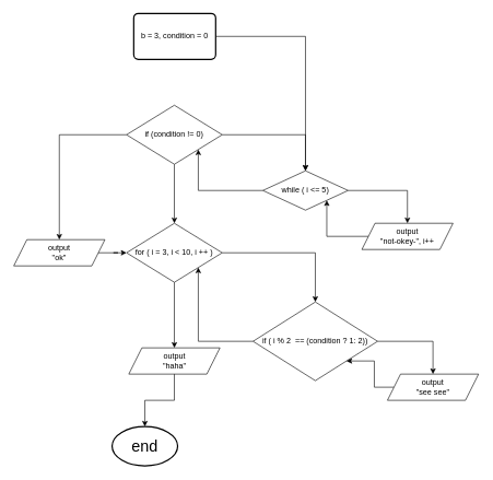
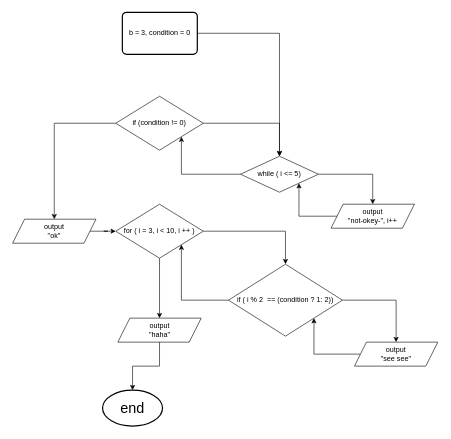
- <mxCell id="7" style="edgeStyle=orthogonalEdgeStyle;rounded=0;orthogonalLoop=1;jettySize=auto;html=1;entryX=0.5;entryY=0;entryDx=0;entryDy=0;" edge="1" parent="1" source="8" target="18"><mxGeometry relative="1" as="geometry" /></mxCell>
- <mxCell id="21" value="if ( i % 2&amp;nbsp; == (condition ? 1: 2))" style="rhombus;whiteSpace=wrap;html=1;" vertex="1" parent="1"><mxGeometry x="385" y="460" width="190" height="120" as="geometry" /></mxCell>
+ <mxCell id="21" value="if ( i % 2&amp;nbsp; == (condition ? 1: 2))" style="rhombus;whiteSpace=wrap;html=1;" vertex="1" parent="1"><mxGeometry x="380" y="440" width="190" height="120" as="geometry" /></mxCell>
